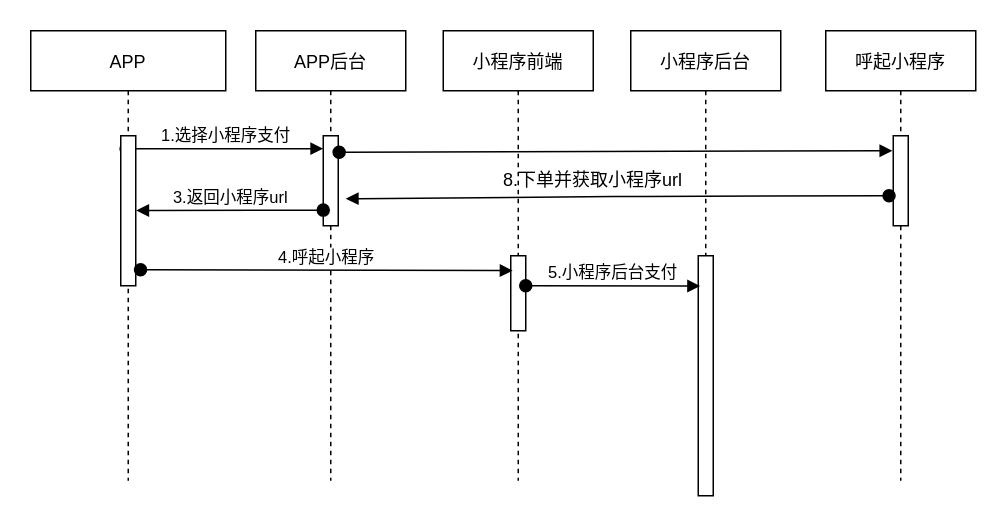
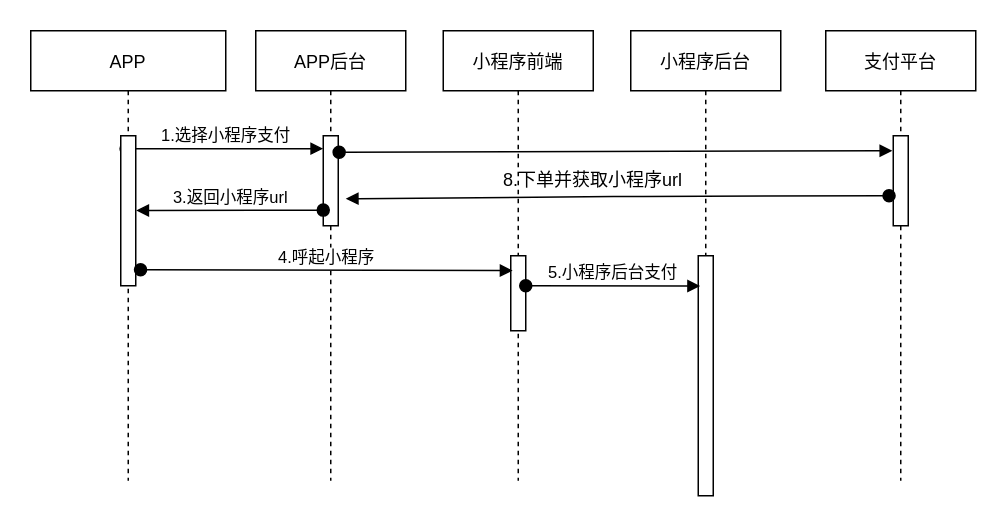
- <mxCell id="9" value="呼起小程序" style="shape=umlLifeline;perimeter=lifelinePerimeter;container=1;collapsible=0;recursiveResize=0;rounded=0;shadow=0;strokeWidth=1;" vertex="1" parent="1"><mxGeometry x="550" y="20" width="100" height="300" as="geometry" /></mxCell>
+ <mxCell id="9" value="支付平台" style="shape=umlLifeline;perimeter=lifelinePerimeter;container=1;collapsible=0;recursiveResize=0;rounded=0;shadow=0;strokeWidth=1;" vertex="1" parent="1"><mxGeometry x="550" y="20" width="100" height="300" as="geometry" /></mxCell>
